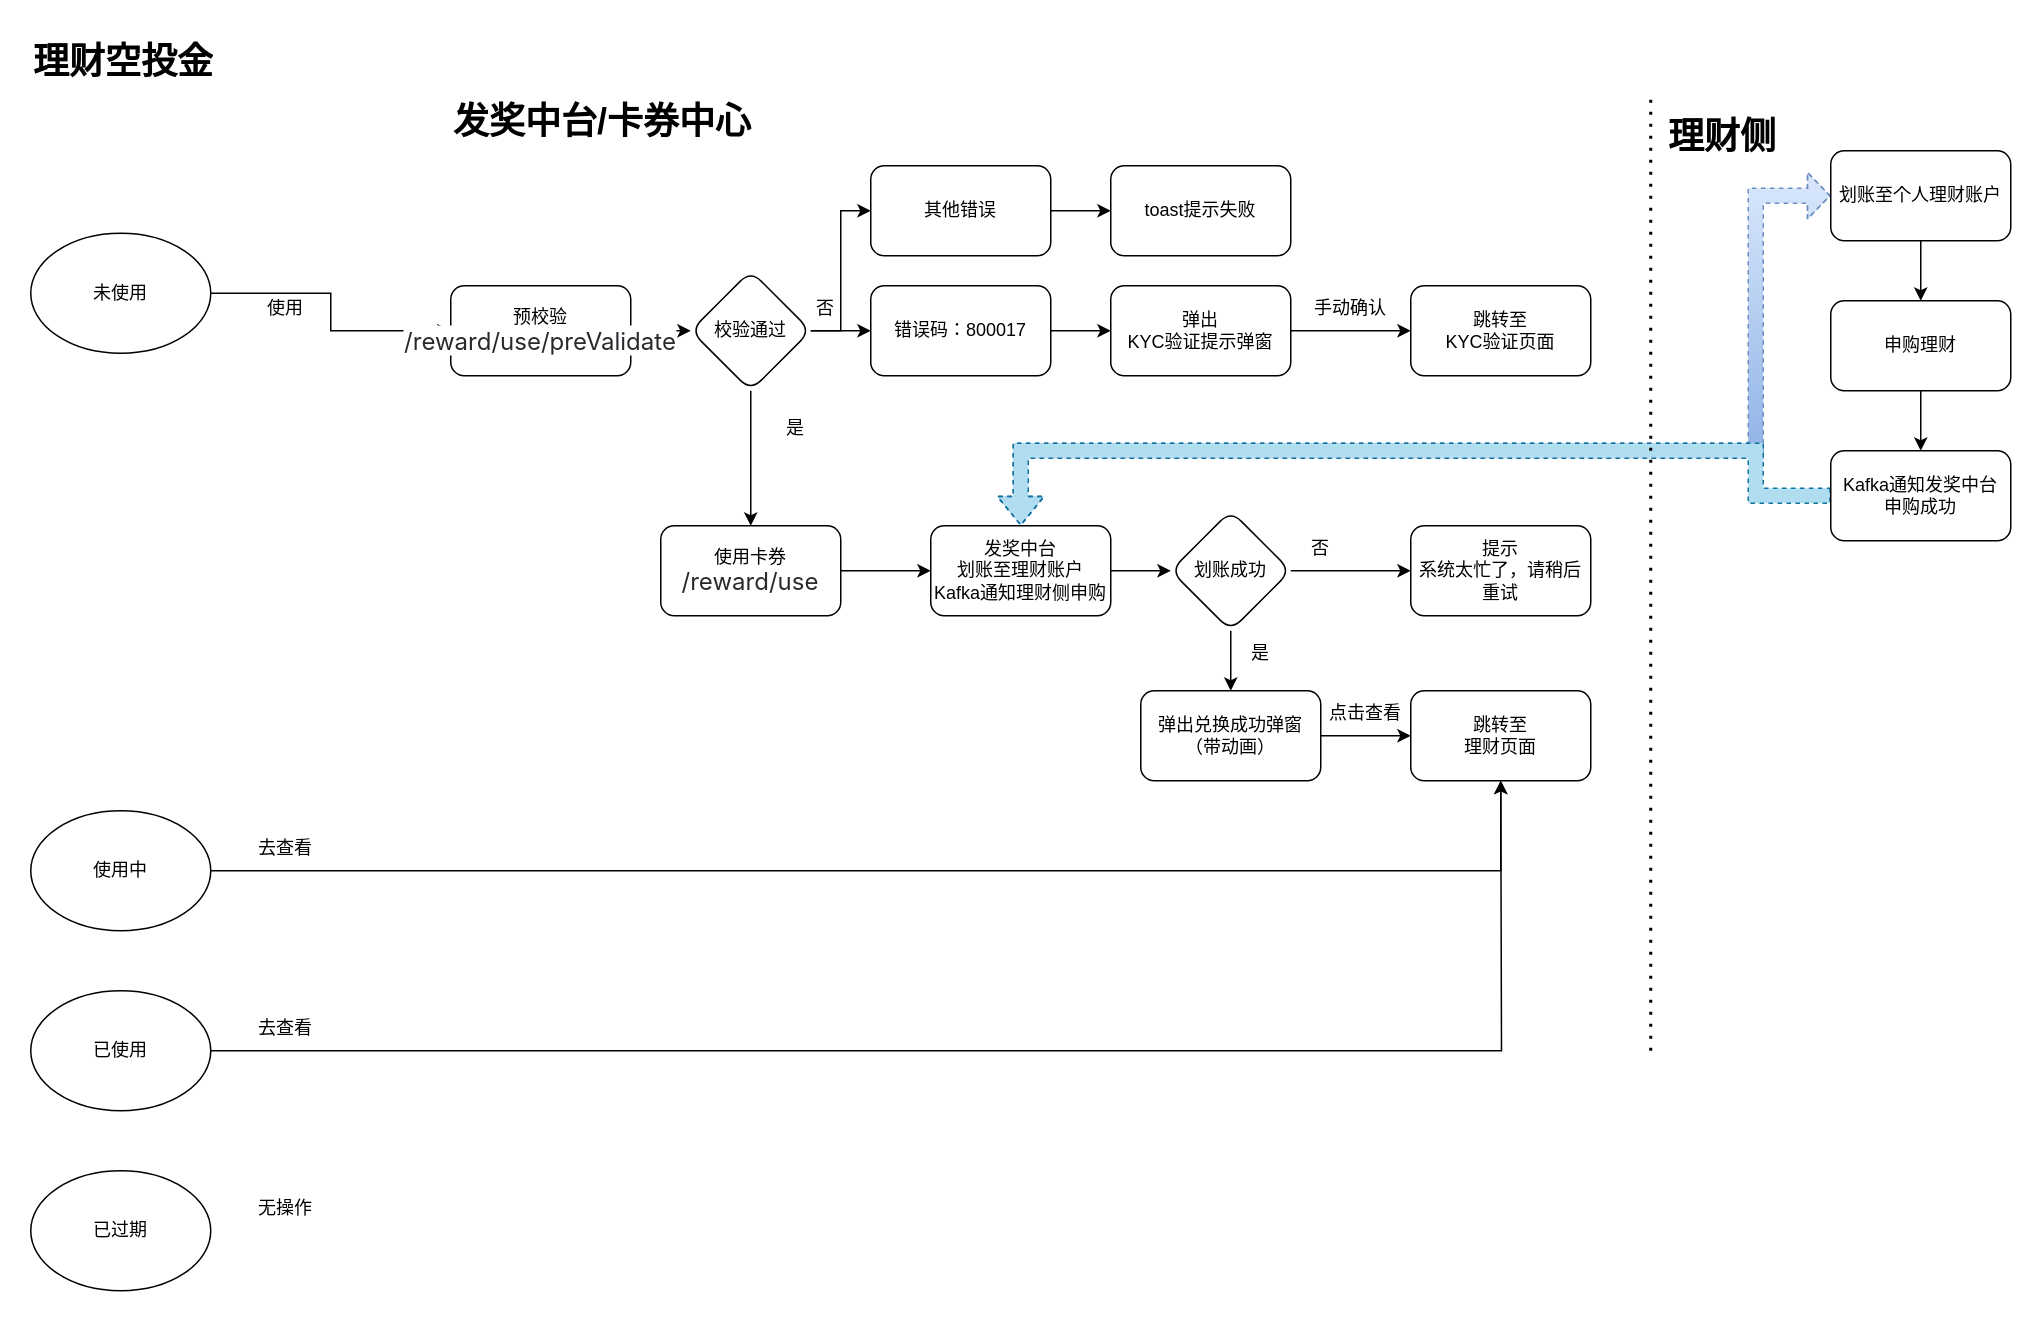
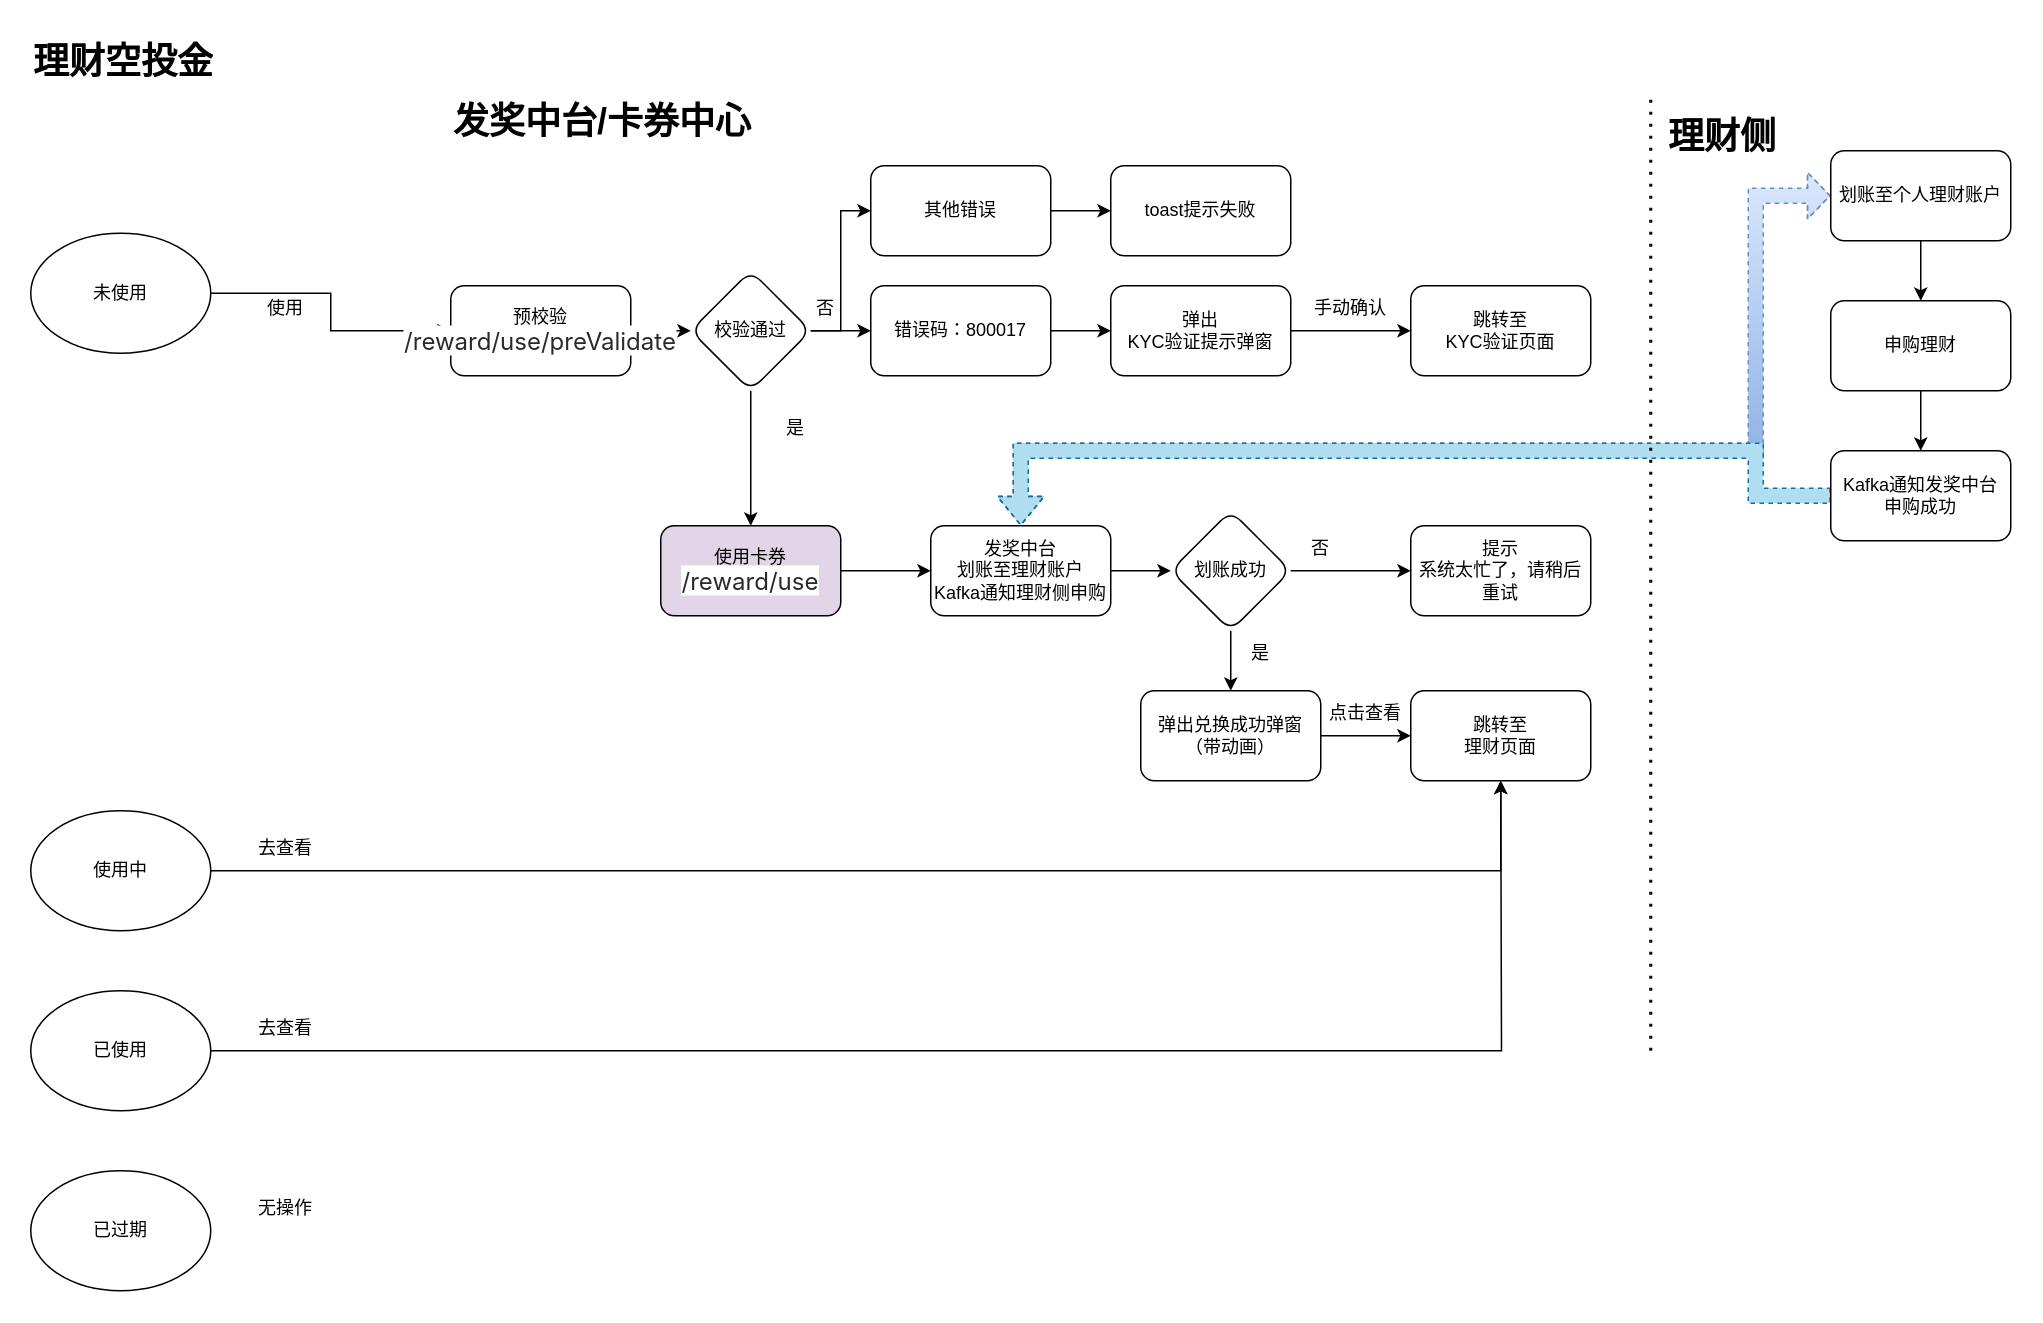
- <mxCell id="19" value="使用卡券&lt;br&gt;&lt;span style=&quot;color: rgb(41, 42, 46); font-family: ui-sans-serif, -apple-system, &amp;quot;system-ui&amp;quot;, &amp;quot;Segoe UI&amp;quot;, Ubuntu, system-ui, &amp;quot;Helvetica Neue&amp;quot;, sans-serif; font-size: 16px; text-align: left; white-space-collapse: preserve; background-color: rgb(255, 255, 255);&quot;&gt;/reward/use&lt;/span&gt;" style="whiteSpace=wrap;html=1;rounded=1;" vertex="1" parent="1"><mxGeometry x="440" y="350" width="120" height="60" as="geometry" /></mxCell>
+ <mxCell id="19" value="使用卡券&lt;br&gt;&lt;span style=&quot;color: rgb(41, 42, 46); font-family: ui-sans-serif, -apple-system, &amp;quot;system-ui&amp;quot;, &amp;quot;Segoe UI&amp;quot;, Ubuntu, system-ui, &amp;quot;Helvetica Neue&amp;quot;, sans-serif; font-size: 16px; text-align: left; white-space-collapse: preserve; background-color: rgb(255, 255, 255);&quot;&gt;/reward/use&lt;/span&gt;" style="whiteSpace=wrap;html=1;rounded=1;fillColor=#e1d5e7;" vertex="1" parent="1"><mxGeometry x="440" y="350" width="120" height="60" as="geometry" /></mxCell>
